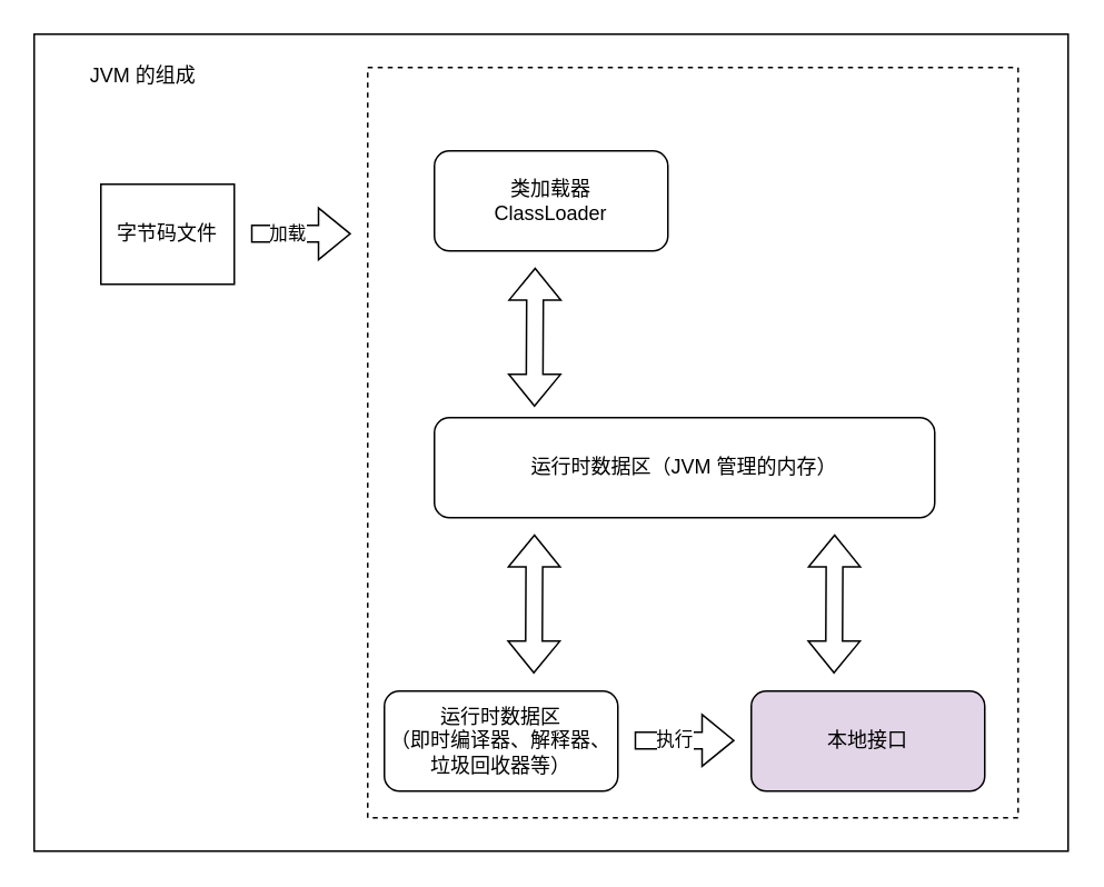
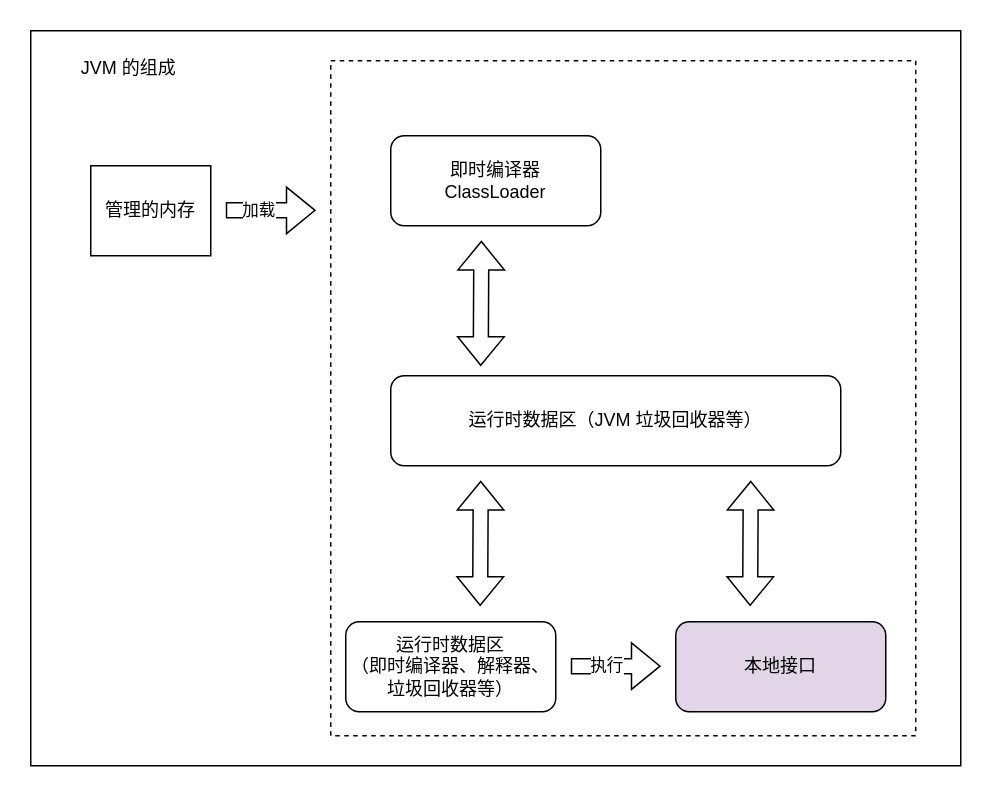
- <mxCell id="8" value="类加载器&lt;br&gt;ClassLoader" style="rounded=1;whiteSpace=wrap;html=1;" vertex="1" parent="1"><mxGeometry x="260" y="90" width="140" height="60" as="geometry" /></mxCell>
+ <mxCell id="8" value="即时编译器&lt;br&gt;ClassLoader" style="rounded=1;whiteSpace=wrap;html=1;" vertex="1" parent="1"><mxGeometry x="260" y="90" width="140" height="60" as="geometry" /></mxCell>
- <mxCell id="5" value="字节码文件" style="rounded=0;whiteSpace=wrap;html=1;" vertex="1" parent="1"><mxGeometry x="60" y="110" width="80" height="60" as="geometry" /></mxCell>
+ <mxCell id="5" value="管理的内存" style="rounded=0;whiteSpace=wrap;html=1;" vertex="1" parent="1"><mxGeometry x="60" y="110" width="80" height="60" as="geometry" /></mxCell>
- <mxCell id="9" value="运行时数据区（JVM 管理的内存）" style="rounded=1;whiteSpace=wrap;html=1;" vertex="1" parent="1"><mxGeometry x="260" y="250" width="300" height="60" as="geometry" /></mxCell>
+ <mxCell id="9" value="运行时数据区（JVM 垃圾回收器等）" style="rounded=1;whiteSpace=wrap;html=1;" vertex="1" parent="1"><mxGeometry x="260" y="250" width="300" height="60" as="geometry" /></mxCell>
